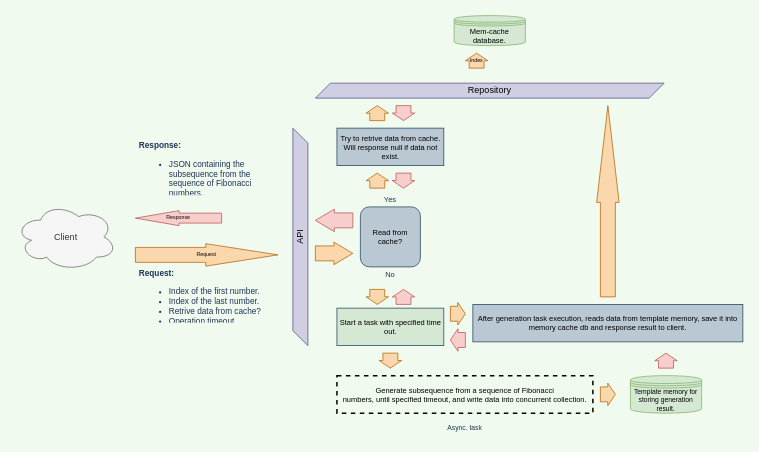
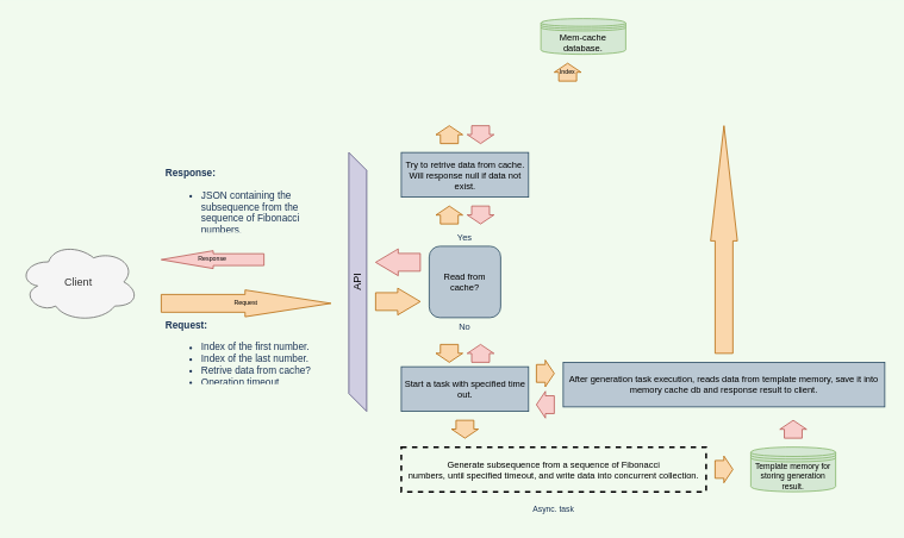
- <mxCell id="8" value="Repository" style="shape=parallelogram;perimeter=parallelogramPerimeter;whiteSpace=wrap;html=1;fixedSize=1;rounded=0;sketch=0;strokeColor=#56517e;fillColor=#d0cee2;direction=west;horizontal=1;verticalAlign=middle;" vertex="1" parent="1"><mxGeometry x="420" y="110" width="465" height="20" as="geometry" /></mxCell>
- <mxCell id="24" value="Start a task with specified time out." style="whiteSpace=wrap;html=1;rounded=0;fontSize=10;strokeColor=#23445d;fillColor=#d5e8d4;sketch=0;" vertex="1" parent="1"><mxGeometry x="448.75" y="410" width="142.5" height="50" as="geometry" /></mxCell>
+ <mxCell id="24" value="Start a task with specified time out." style="whiteSpace=wrap;html=1;rounded=0;fontSize=10;strokeColor=#23445d;fillColor=#bac8d3;sketch=0;" vertex="1" parent="1"><mxGeometry x="448.75" y="410" width="142.5" height="50" as="geometry" /></mxCell>
